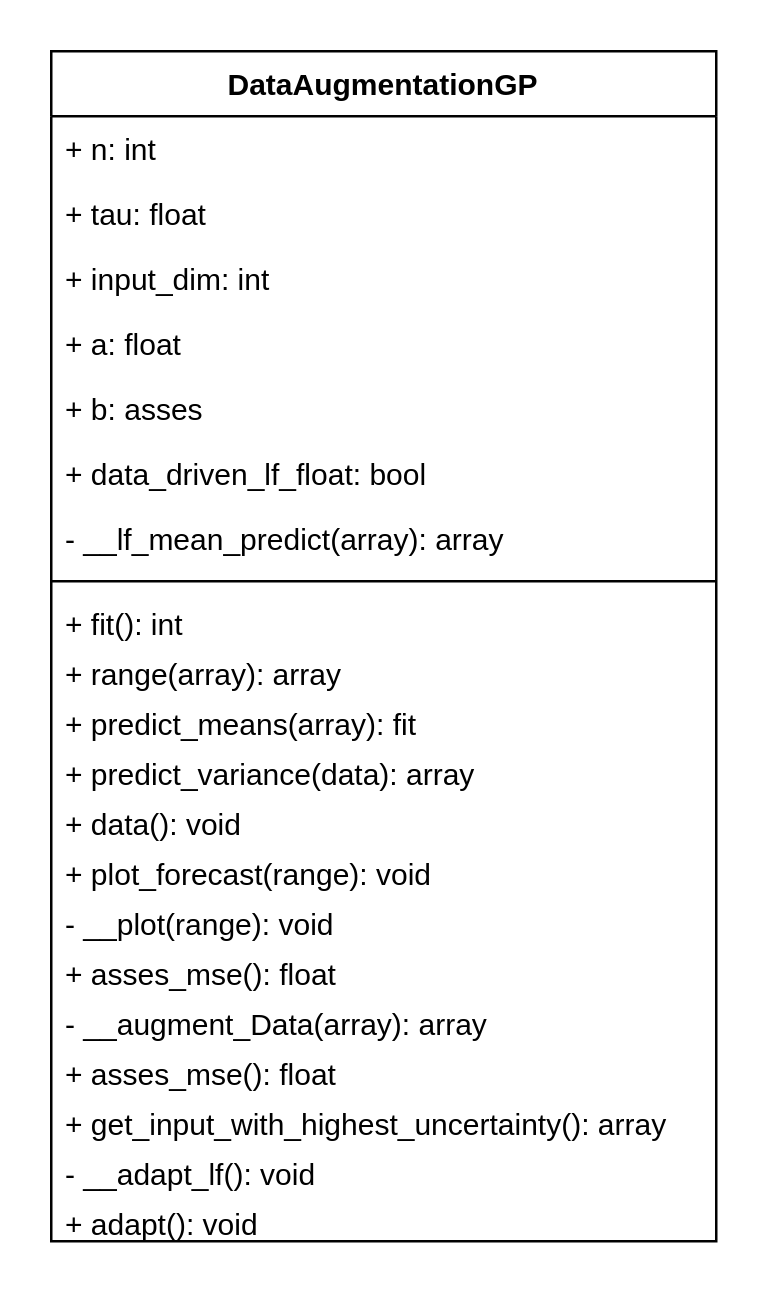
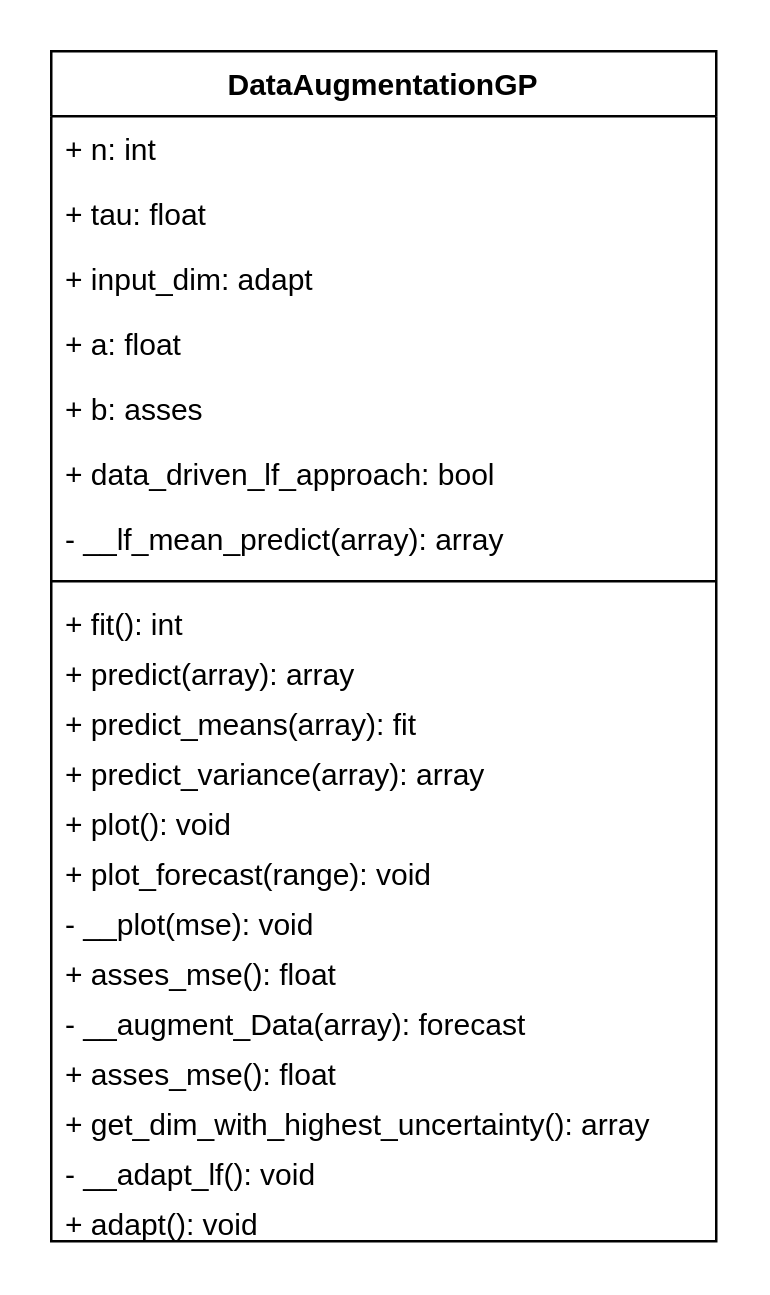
- <mxCell id="5" value="+ input_dim: int" style="text;strokeColor=none;fillColor=none;align=left;verticalAlign=top;spacingLeft=4;spacingRight=4;overflow=hidden;rotatable=0;points=[[0,0.5],[1,0.5]];portConstraint=eastwest;" vertex="1" parent="2"><mxGeometry y="78" width="266" height="26" as="geometry" /></mxCell>
+ <mxCell id="5" value="+ input_dim: adapt" style="text;strokeColor=none;fillColor=none;align=left;verticalAlign=top;spacingLeft=4;spacingRight=4;overflow=hidden;rotatable=0;points=[[0,0.5],[1,0.5]];portConstraint=eastwest;" vertex="1" parent="2"><mxGeometry y="78" width="266" height="26" as="geometry" /></mxCell>
- <mxCell id="8" value="+ data_driven_lf_float: bool" style="text;strokeColor=none;fillColor=none;align=left;verticalAlign=top;spacingLeft=4;spacingRight=4;overflow=hidden;rotatable=0;points=[[0,0.5],[1,0.5]];portConstraint=eastwest;" vertex="1" parent="2"><mxGeometry y="156" width="266" height="26" as="geometry" /></mxCell>
+ <mxCell id="8" value="+ data_driven_lf_approach: bool" style="text;strokeColor=none;fillColor=none;align=left;verticalAlign=top;spacingLeft=4;spacingRight=4;overflow=hidden;rotatable=0;points=[[0,0.5],[1,0.5]];portConstraint=eastwest;" vertex="1" parent="2"><mxGeometry y="156" width="266" height="26" as="geometry" /></mxCell>
- <mxCell id="12" value="+ range(array): array" style="text;strokeColor=none;fillColor=none;align=left;verticalAlign=top;spacingLeft=4;spacingRight=4;overflow=hidden;rotatable=0;points=[[0,0.5],[1,0.5]];portConstraint=eastwest;" vertex="1" parent="2"><mxGeometry y="236" width="266" height="20" as="geometry" /></mxCell>
+ <mxCell id="12" value="+ predict(array): array" style="text;strokeColor=none;fillColor=none;align=left;verticalAlign=top;spacingLeft=4;spacingRight=4;overflow=hidden;rotatable=0;points=[[0,0.5],[1,0.5]];portConstraint=eastwest;" vertex="1" parent="2"><mxGeometry y="236" width="266" height="20" as="geometry" /></mxCell>
- <mxCell id="14" value="+ predict_variance(data): array" style="text;strokeColor=none;fillColor=none;align=left;verticalAlign=top;spacingLeft=4;spacingRight=4;overflow=hidden;rotatable=0;points=[[0,0.5],[1,0.5]];portConstraint=eastwest;" vertex="1" parent="2"><mxGeometry y="276" width="266" height="20" as="geometry" /></mxCell>
+ <mxCell id="14" value="+ predict_variance(array): array" style="text;strokeColor=none;fillColor=none;align=left;verticalAlign=top;spacingLeft=4;spacingRight=4;overflow=hidden;rotatable=0;points=[[0,0.5],[1,0.5]];portConstraint=eastwest;" vertex="1" parent="2"><mxGeometry y="276" width="266" height="20" as="geometry" /></mxCell>
- <mxCell id="15" value="+ data(): void" style="text;strokeColor=none;fillColor=none;align=left;verticalAlign=top;spacingLeft=4;spacingRight=4;overflow=hidden;rotatable=0;points=[[0,0.5],[1,0.5]];portConstraint=eastwest;" vertex="1" parent="2"><mxGeometry y="296" width="266" height="20" as="geometry" /></mxCell>
+ <mxCell id="15" value="+ plot(): void" style="text;strokeColor=none;fillColor=none;align=left;verticalAlign=top;spacingLeft=4;spacingRight=4;overflow=hidden;rotatable=0;points=[[0,0.5],[1,0.5]];portConstraint=eastwest;" vertex="1" parent="2"><mxGeometry y="296" width="266" height="20" as="geometry" /></mxCell>
- <mxCell id="17" value="- __plot(range): void" style="text;strokeColor=none;fillColor=none;align=left;verticalAlign=top;spacingLeft=4;spacingRight=4;overflow=hidden;rotatable=0;points=[[0,0.5],[1,0.5]];portConstraint=eastwest;" vertex="1" parent="2"><mxGeometry y="336" width="266" height="20" as="geometry" /></mxCell>
+ <mxCell id="17" value="- __plot(mse): void" style="text;strokeColor=none;fillColor=none;align=left;verticalAlign=top;spacingLeft=4;spacingRight=4;overflow=hidden;rotatable=0;points=[[0,0.5],[1,0.5]];portConstraint=eastwest;" vertex="1" parent="2"><mxGeometry y="336" width="266" height="20" as="geometry" /></mxCell>
- <mxCell id="19" value="- __augment_Data(array): array" style="text;strokeColor=none;fillColor=none;align=left;verticalAlign=top;spacingLeft=4;spacingRight=4;overflow=hidden;rotatable=0;points=[[0,0.5],[1,0.5]];portConstraint=eastwest;" vertex="1" parent="2"><mxGeometry y="376" width="266" height="20" as="geometry" /></mxCell>
+ <mxCell id="19" value="- __augment_Data(array): forecast" style="text;strokeColor=none;fillColor=none;align=left;verticalAlign=top;spacingLeft=4;spacingRight=4;overflow=hidden;rotatable=0;points=[[0,0.5],[1,0.5]];portConstraint=eastwest;" vertex="1" parent="2"><mxGeometry y="376" width="266" height="20" as="geometry" /></mxCell>
- <mxCell id="21" value="+ get_input_with_highest_uncertainty(): array" style="text;strokeColor=none;fillColor=none;align=left;verticalAlign=top;spacingLeft=4;spacingRight=4;overflow=hidden;rotatable=0;points=[[0,0.5],[1,0.5]];portConstraint=eastwest;" vertex="1" parent="2"><mxGeometry y="416" width="266" height="20" as="geometry" /></mxCell>
+ <mxCell id="21" value="+ get_dim_with_highest_uncertainty(): array" style="text;strokeColor=none;fillColor=none;align=left;verticalAlign=top;spacingLeft=4;spacingRight=4;overflow=hidden;rotatable=0;points=[[0,0.5],[1,0.5]];portConstraint=eastwest;" vertex="1" parent="2"><mxGeometry y="416" width="266" height="20" as="geometry" /></mxCell>
